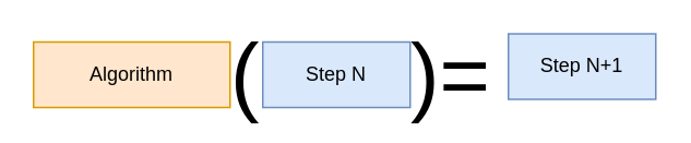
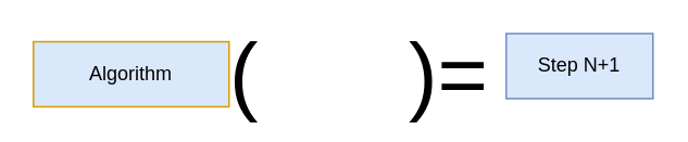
- <mxCell id="2" value="Algorithm" style="rounded=0;whiteSpace=wrap;html=1;fillColor=#ffe6cc;strokeColor=#d79b00;" parent="1" vertex="1"><mxGeometry x="20" y="25" width="120" height="40" as="geometry" /></mxCell>
+ <mxCell id="2" value="Algorithm" style="rounded=0;whiteSpace=wrap;html=1;fillColor=#dae8fc;strokeColor=#d79b00;" parent="1" vertex="1"><mxGeometry x="20" y="25" width="120" height="40" as="geometry" /></mxCell>
- <mxCell id="4" value="Step N" style="rounded=0;whiteSpace=wrap;html=1;fillColor=#dae8fc;strokeColor=#6c8ebf;" parent="1" vertex="1"><mxGeometry x="160" y="25" width="90" height="40" as="geometry" /></mxCell>
